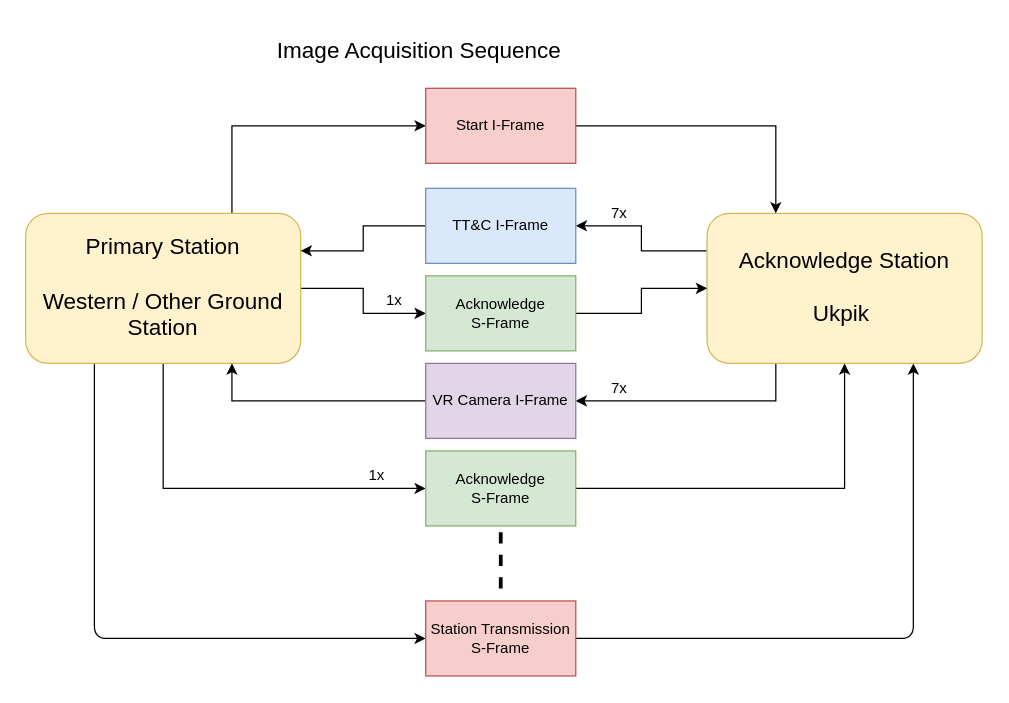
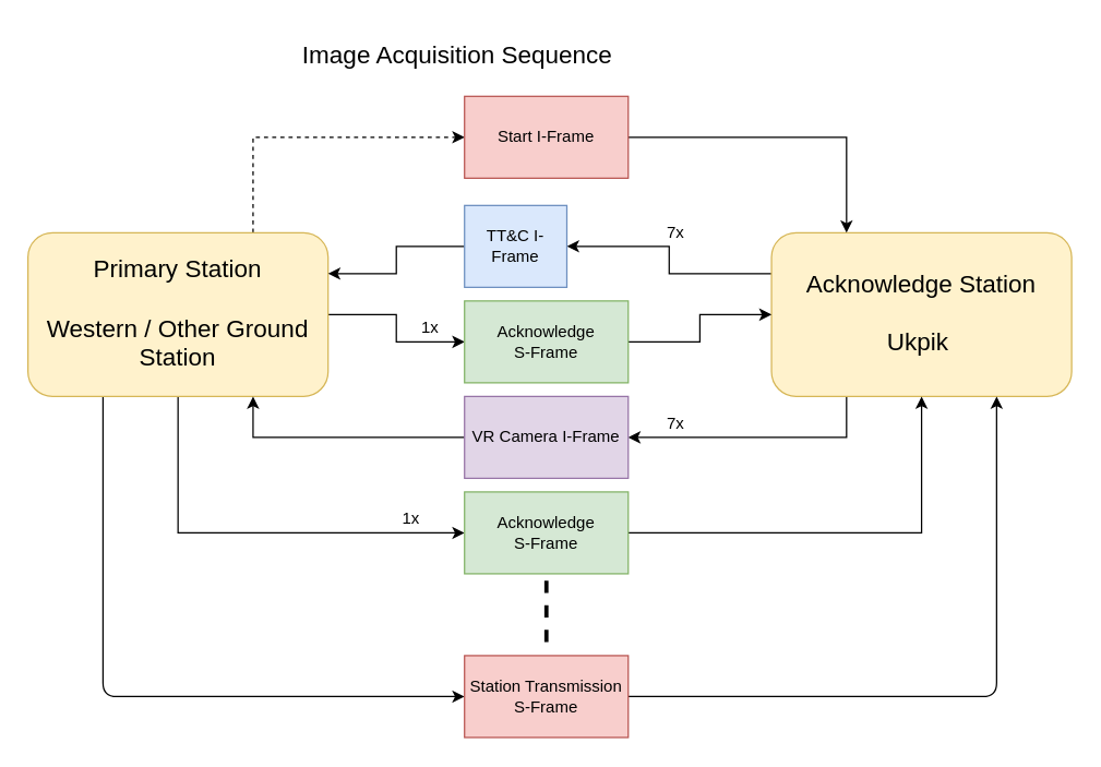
- <mxCell id="2" style="edgeStyle=orthogonalEdgeStyle;rounded=0;orthogonalLoop=1;jettySize=auto;html=1;entryX=0;entryY=0.5;entryDx=0;entryDy=0;exitX=0.75;exitY=0;exitDx=0;exitDy=0;" parent="1" source="6" target="11" edge="1"><mxGeometry relative="1" as="geometry" /></mxCell>
+ <mxCell id="2" style="edgeStyle=orthogonalEdgeStyle;rounded=0;orthogonalLoop=1;jettySize=auto;html=1;entryX=0;entryY=0.5;entryDx=0;entryDy=0;exitX=0.75;exitY=0;exitDx=0;exitDy=0;dashed=1;" parent="1" source="6" target="11" edge="1"><mxGeometry relative="1" as="geometry" /></mxCell>
- <mxCell id="13" value="TT&amp;amp;C I-Frame" style="rounded=0;whiteSpace=wrap;html=1;fillColor=#dae8fc;strokeColor=#6c8ebf;" parent="1" vertex="1"><mxGeometry x="340" y="150" width="120" height="60" as="geometry" /></mxCell>
+ <mxCell id="13" value="TT&amp;amp;C I-Frame" style="rounded=0;whiteSpace=wrap;html=1;fillColor=#dae8fc;strokeColor=#6c8ebf;" parent="1" vertex="1"><mxGeometry x="340" y="150" width="75" height="60" as="geometry" /></mxCell>
